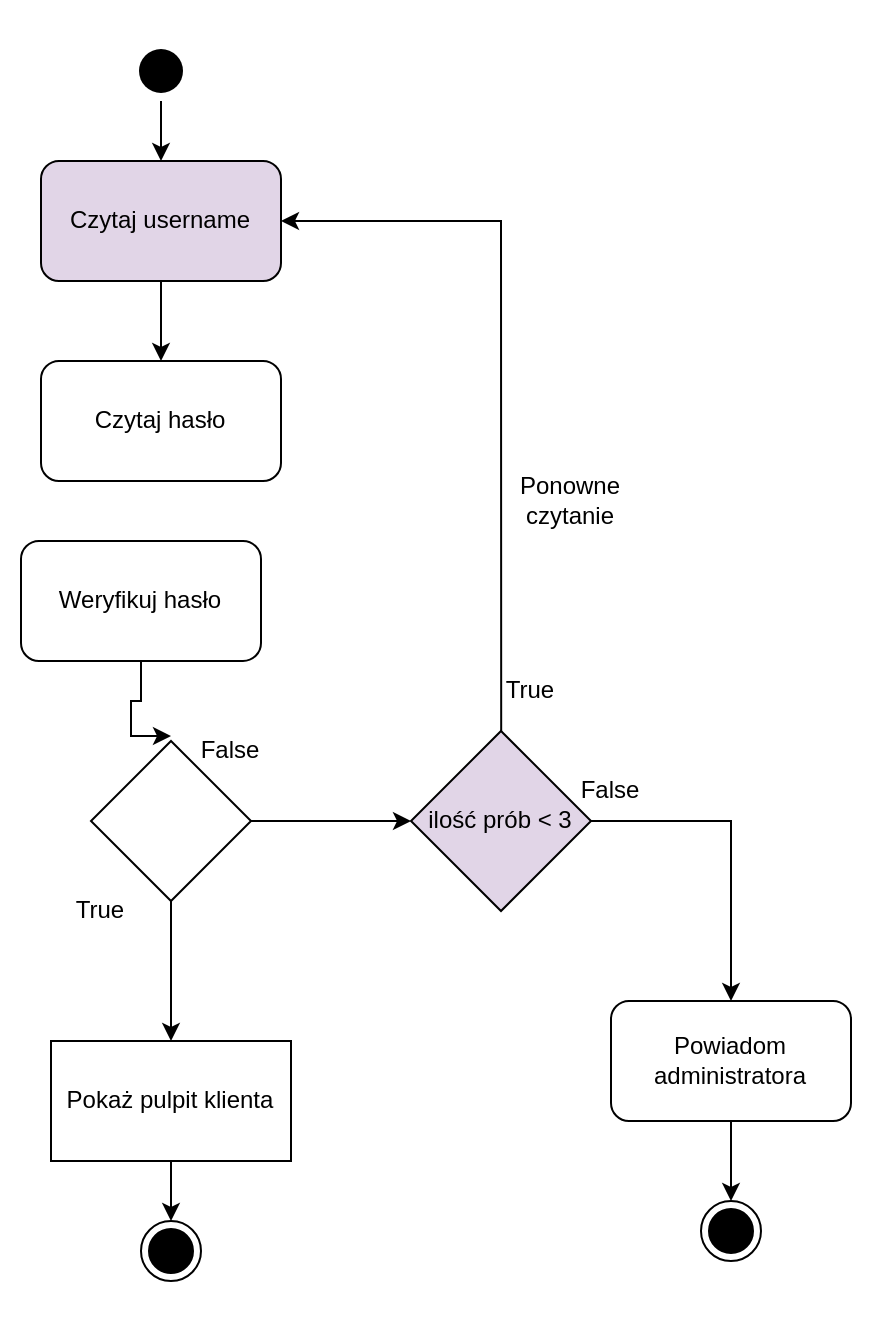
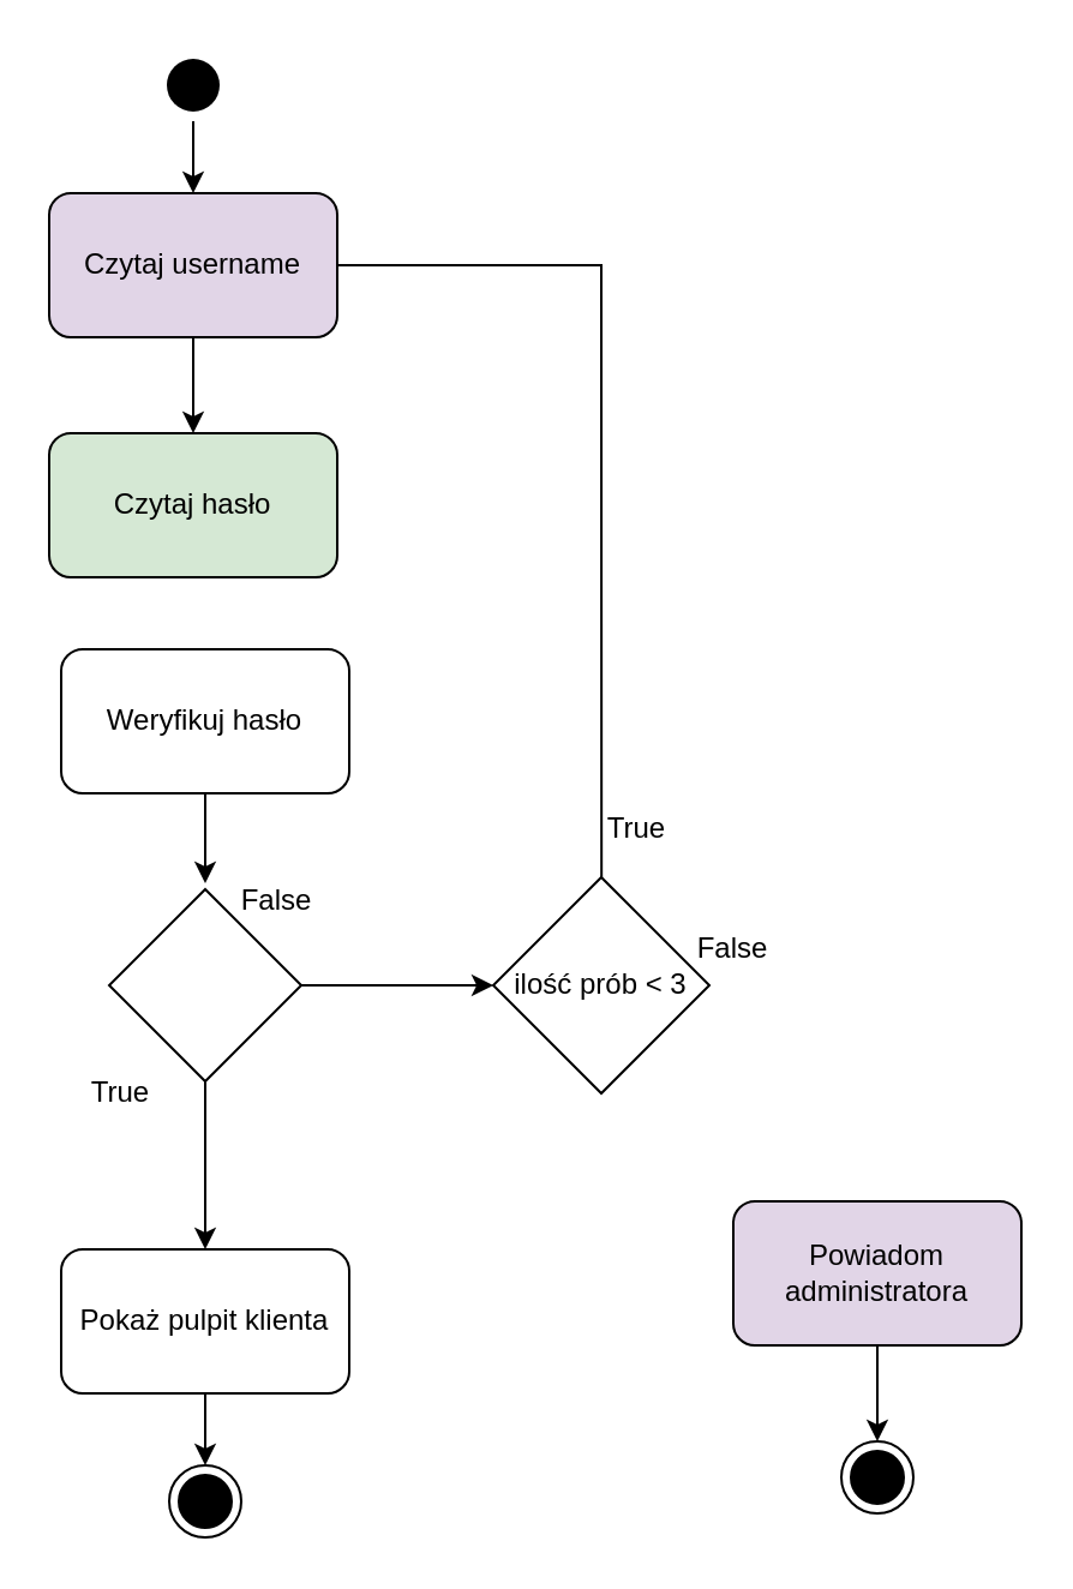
- <mxCell id="18" style="edgeStyle=orthogonalEdgeStyle;rounded=0;orthogonalLoop=1;jettySize=auto;html=1;exitX=0.501;exitY=0.028;exitDx=0;exitDy=0;entryX=1;entryY=0.5;entryDx=0;entryDy=0;exitPerimeter=0;" edge="1" parent="1" source="19" target="6"><mxGeometry relative="1" as="geometry"><mxPoint x="145" y="109.97" as="targetPoint" /><mxPoint x="255" y="364.97" as="sourcePoint" /><Array as="points"><mxPoint x="250" y="365" /><mxPoint x="250" y="110" /></Array></mxGeometry></mxCell>
+ <mxCell id="18" style="edgeStyle=orthogonalEdgeStyle;rounded=0;orthogonalLoop=1;jettySize=auto;html=1;exitX=0.501;exitY=0.028;exitDx=0;exitDy=0;entryX=1;entryY=0.5;entryDx=0;entryDy=0;exitPerimeter=0;endArrow=none;" edge="1" parent="1" source="19" target="6"><mxGeometry relative="1" as="geometry"><mxPoint x="145" y="109.97" as="targetPoint" /><mxPoint x="255" y="364.97" as="sourcePoint" /><Array as="points"><mxPoint x="250" y="365" /><mxPoint x="250" y="110" /></Array></mxGeometry></mxCell>
- <mxCell id="23" value="&lt;div&gt;Czytaj hasło&lt;br&gt;&lt;/div&gt;" style="rounded=1;whiteSpace=wrap;html=1;strokeColor=#000000;" vertex="1" parent="1"><mxGeometry x="20" y="180" width="120" height="60" as="geometry" /></mxCell>
+ <mxCell id="23" value="&lt;div&gt;Czytaj hasło&lt;br&gt;&lt;/div&gt;" style="rounded=1;whiteSpace=wrap;html=1;strokeColor=#000000;fillColor=#d5e8d4;" vertex="1" parent="1"><mxGeometry x="20" y="180" width="120" height="60" as="geometry" /></mxCell>
- <mxCell id="16" value="&lt;div&gt;Ponowne czytanie&lt;br&gt;&lt;/div&gt;" style="text;html=1;strokeColor=none;fillColor=none;align=center;verticalAlign=middle;whiteSpace=wrap;rounded=0;" parent="1" vertex="1"><mxGeometry x="255" y="235" width="60" height="30" as="geometry" /></mxCell>
- <mxCell id="11" value="Weryfikuj hasło" style="rounded=1;whiteSpace=wrap;html=1;strokeColor=#000000;" parent="1" vertex="1"><mxGeometry x="10" y="270" width="120" height="60" as="geometry" /></mxCell>
+ <mxCell id="11" value="Weryfikuj hasło" style="rounded=1;whiteSpace=wrap;html=1;strokeColor=#000000;" parent="1" vertex="1"><mxGeometry x="25" y="270" width="120" height="60" as="geometry" /></mxCell>
- <mxCell id="19" value="ilość prób &amp;lt; 3" style="rhombus;whiteSpace=wrap;html=1;strokeColor=#000000;fillColor=#e1d5e7;" parent="1" vertex="1"><mxGeometry x="205" y="365" width="90" height="90" as="geometry" /></mxCell>
+ <mxCell id="19" value="ilość prób &amp;lt; 3" style="rhombus;whiteSpace=wrap;html=1;strokeColor=#000000;" parent="1" vertex="1"><mxGeometry x="205" y="365" width="90" height="90" as="geometry" /></mxCell>
- <mxCell id="17" style="edgeStyle=orthogonalEdgeStyle;rounded=0;orthogonalLoop=1;jettySize=auto;html=1;endArrow=classic;endFill=1;" parent="1" source="19" target="21" edge="1"><mxGeometry relative="1" as="geometry" /></mxCell>
- <mxCell id="21" value="Powiadom administratora" style="rounded=1;whiteSpace=wrap;html=1;strokeColor=#000000;" parent="1" vertex="1"><mxGeometry x="305" y="500" width="120" height="60" as="geometry" /></mxCell>
+ <mxCell id="21" value="Powiadom administratora" style="rounded=1;whiteSpace=wrap;html=1;strokeColor=#000000;fillColor=#e1d5e7;" parent="1" vertex="1"><mxGeometry x="305" y="500" width="120" height="60" as="geometry" /></mxCell>
- <mxCell id="13" value="Pokaż pulpit klienta" style="whiteSpace=wrap;html=1;strokeColor=#000000;rounded=0;" parent="1" vertex="1"><mxGeometry x="25" y="520" width="120" height="60" as="geometry" /></mxCell>
+ <mxCell id="13" value="Pokaż pulpit klienta" style="rounded=1;whiteSpace=wrap;html=1;strokeColor=#000000;" parent="1" vertex="1"><mxGeometry x="25" y="520" width="120" height="60" as="geometry" /></mxCell>
